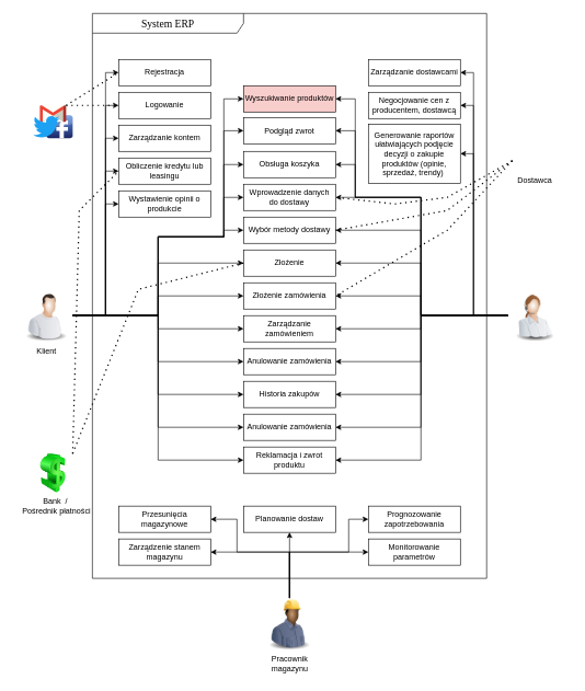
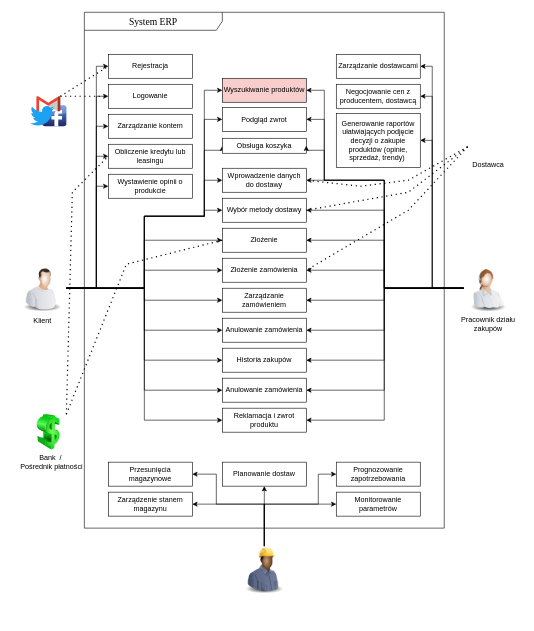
- <mxCell id="27" value="Obsługa koszyka" style="rounded=0;whiteSpace=wrap;html=1;" vertex="1" parent="1"><mxGeometry x="370" y="230" width="140" height="40" as="geometry" /></mxCell>
+ <mxCell id="27" value="Obsługa koszyka" style="rounded=0;whiteSpace=wrap;html=1;" vertex="1" parent="1"><mxGeometry x="370" y="230" width="140" height="25" as="geometry" /></mxCell>
+ <mxCell id="56" value="Pracownik działu&lt;br&gt;zakupów" style="text;html=1;align=center;verticalAlign=middle;resizable=0;points=[];autosize=1;strokeColor=none;fillColor=none;" vertex="1" parent="1"><mxGeometry x="757.5" y="520" width="110" height="40" as="geometry" /></mxCell>
- <mxCell id="71" value="Pracownik&lt;br&gt;magazynu" style="text;html=1;align=center;verticalAlign=middle;resizable=0;points=[];autosize=1;strokeColor=none;fillColor=none;" vertex="1" parent="1"><mxGeometry x="400" y="990" width="80" height="40" as="geometry" /></mxCell>
